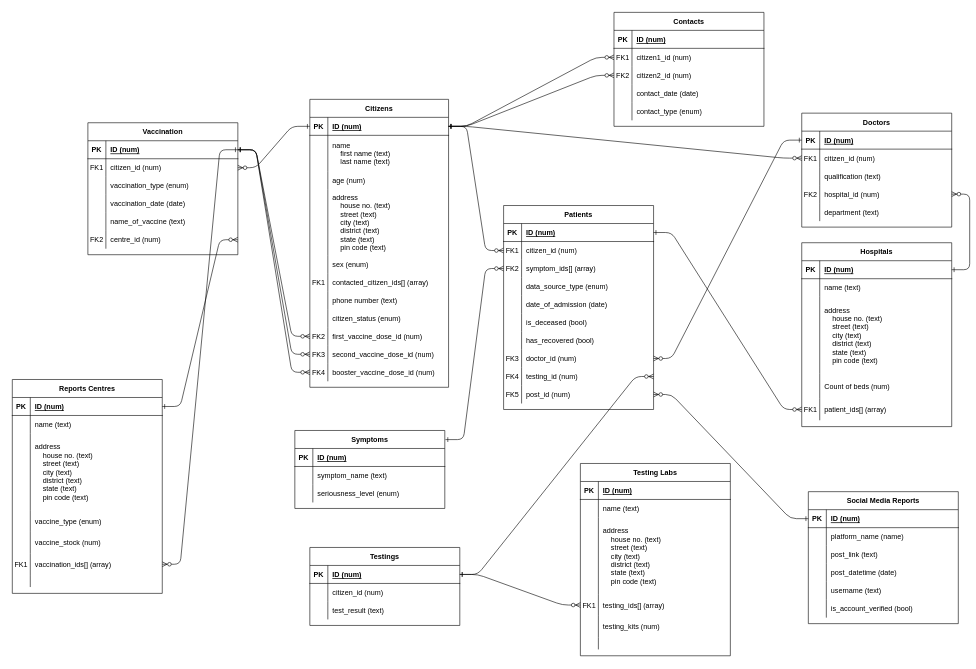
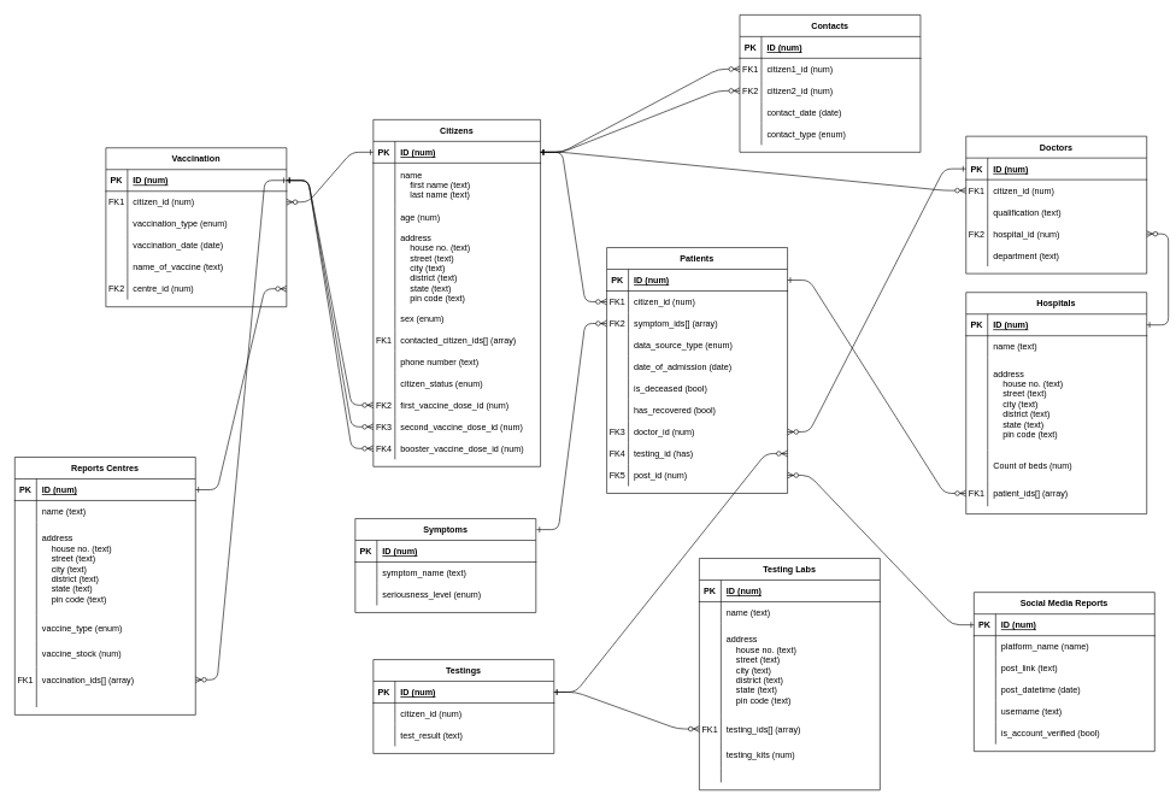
- <mxCell id="30" value="testing_id (num)" style="shape=partialRectangle;overflow=hidden;connectable=0;fillColor=none;top=0;left=0;bottom=0;right=0;align=left;spacingLeft=6;" parent="28" vertex="1"><mxGeometry x="30" width="220" height="30" as="geometry"><mxRectangle width="220" height="30" as="alternateBounds" /></mxGeometry></mxCell>
+ <mxCell id="30" value="testing_id (has)" style="shape=partialRectangle;overflow=hidden;connectable=0;fillColor=none;top=0;left=0;bottom=0;right=0;align=left;spacingLeft=6;" parent="28" vertex="1"><mxGeometry x="30" width="220" height="30" as="geometry"><mxRectangle width="220" height="30" as="alternateBounds" /></mxGeometry></mxCell>
